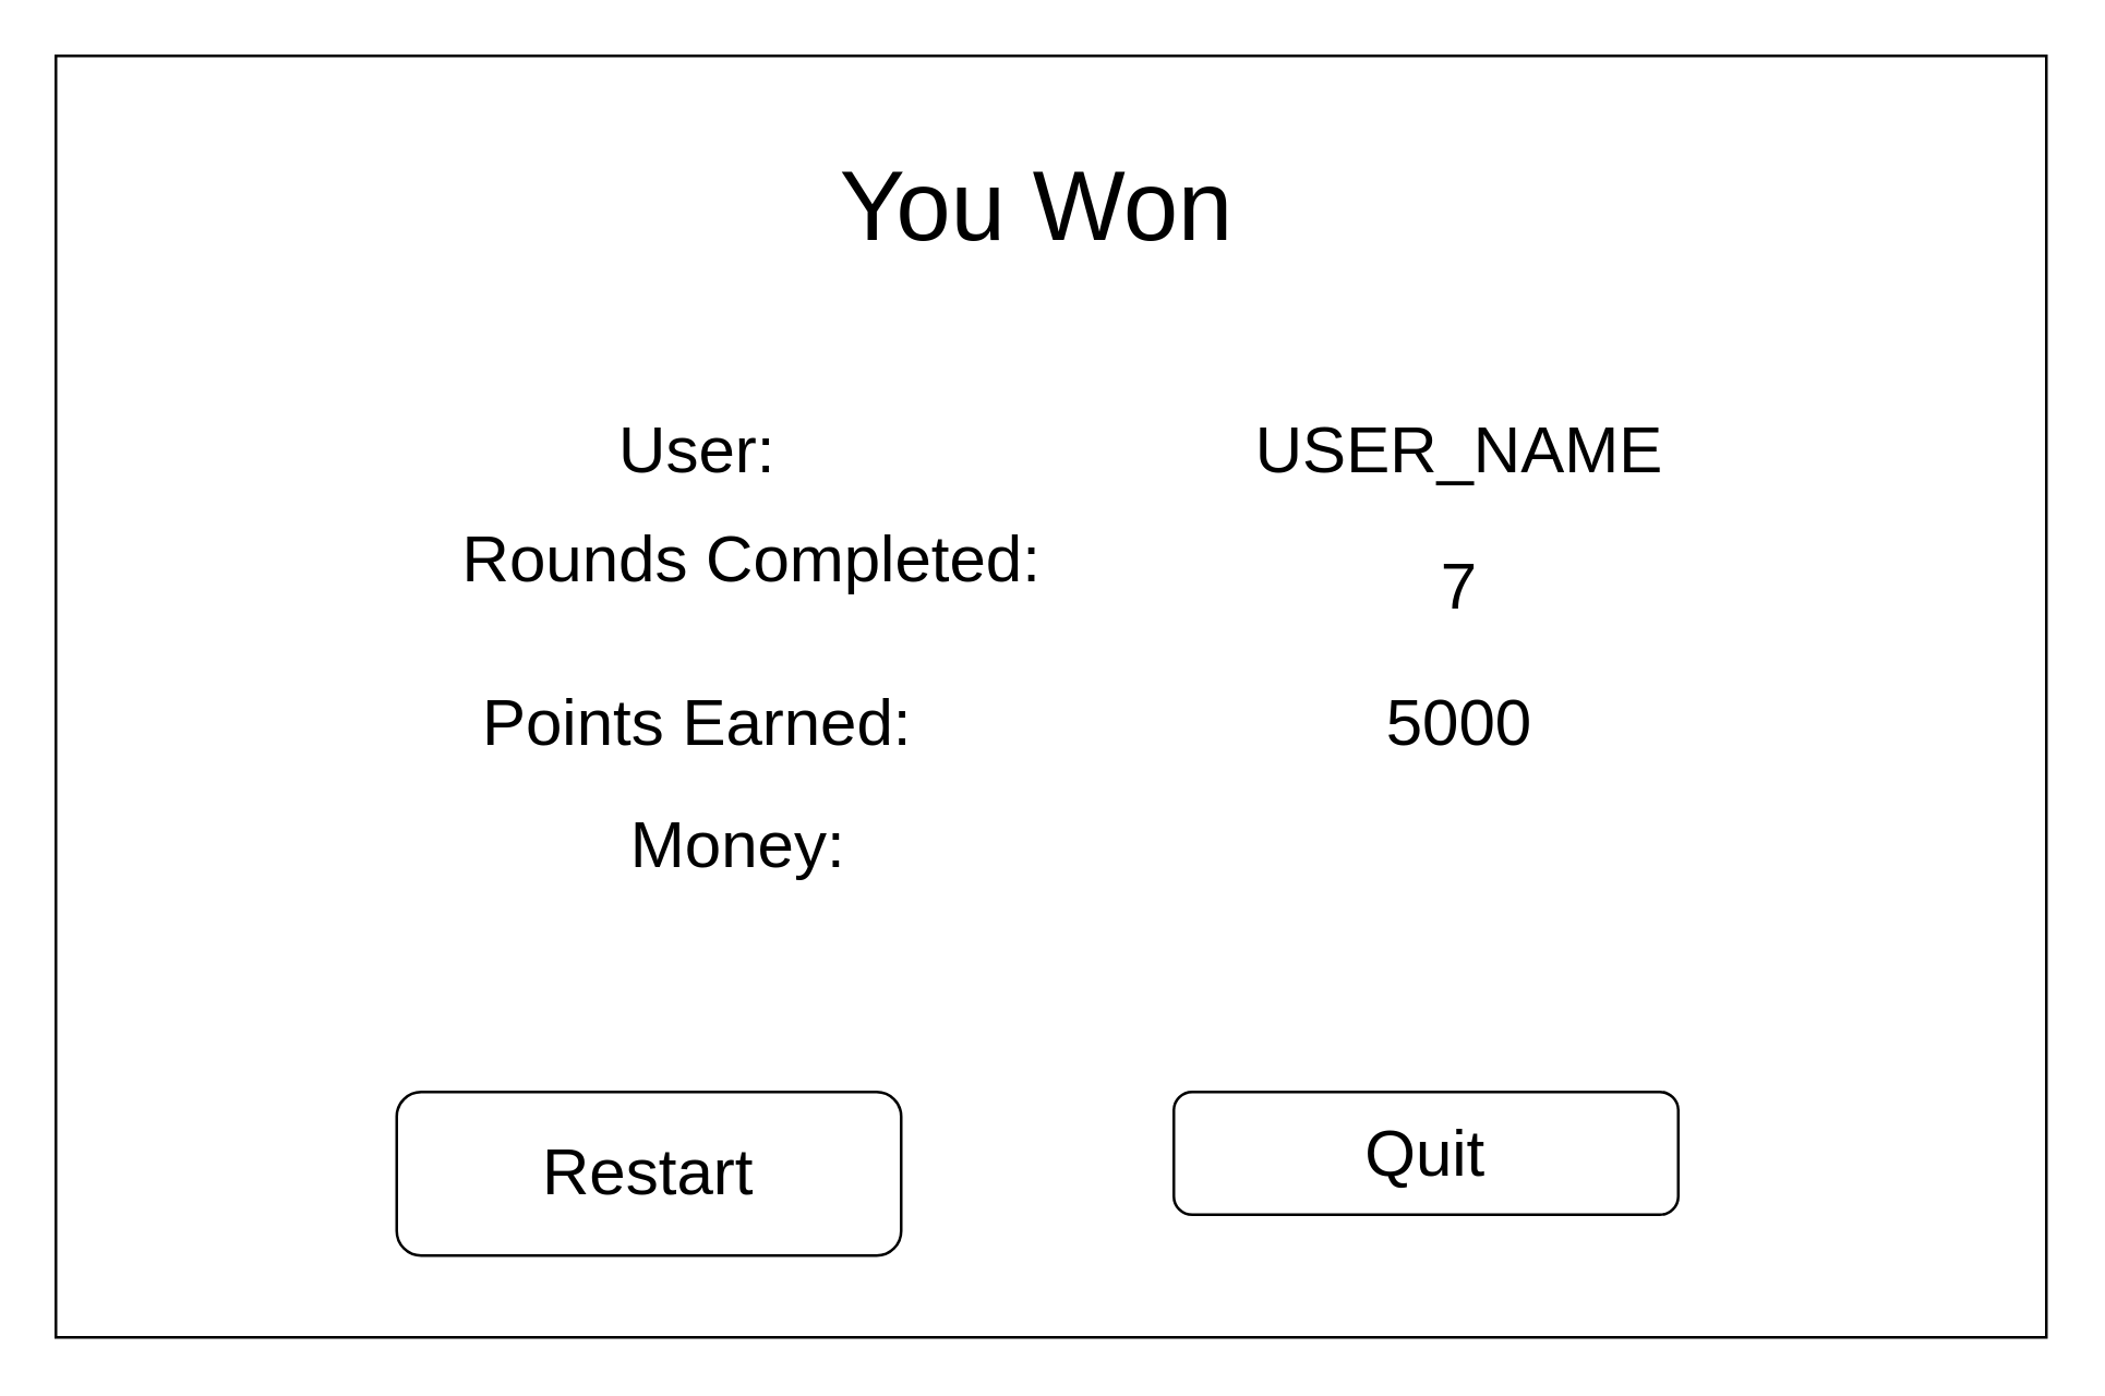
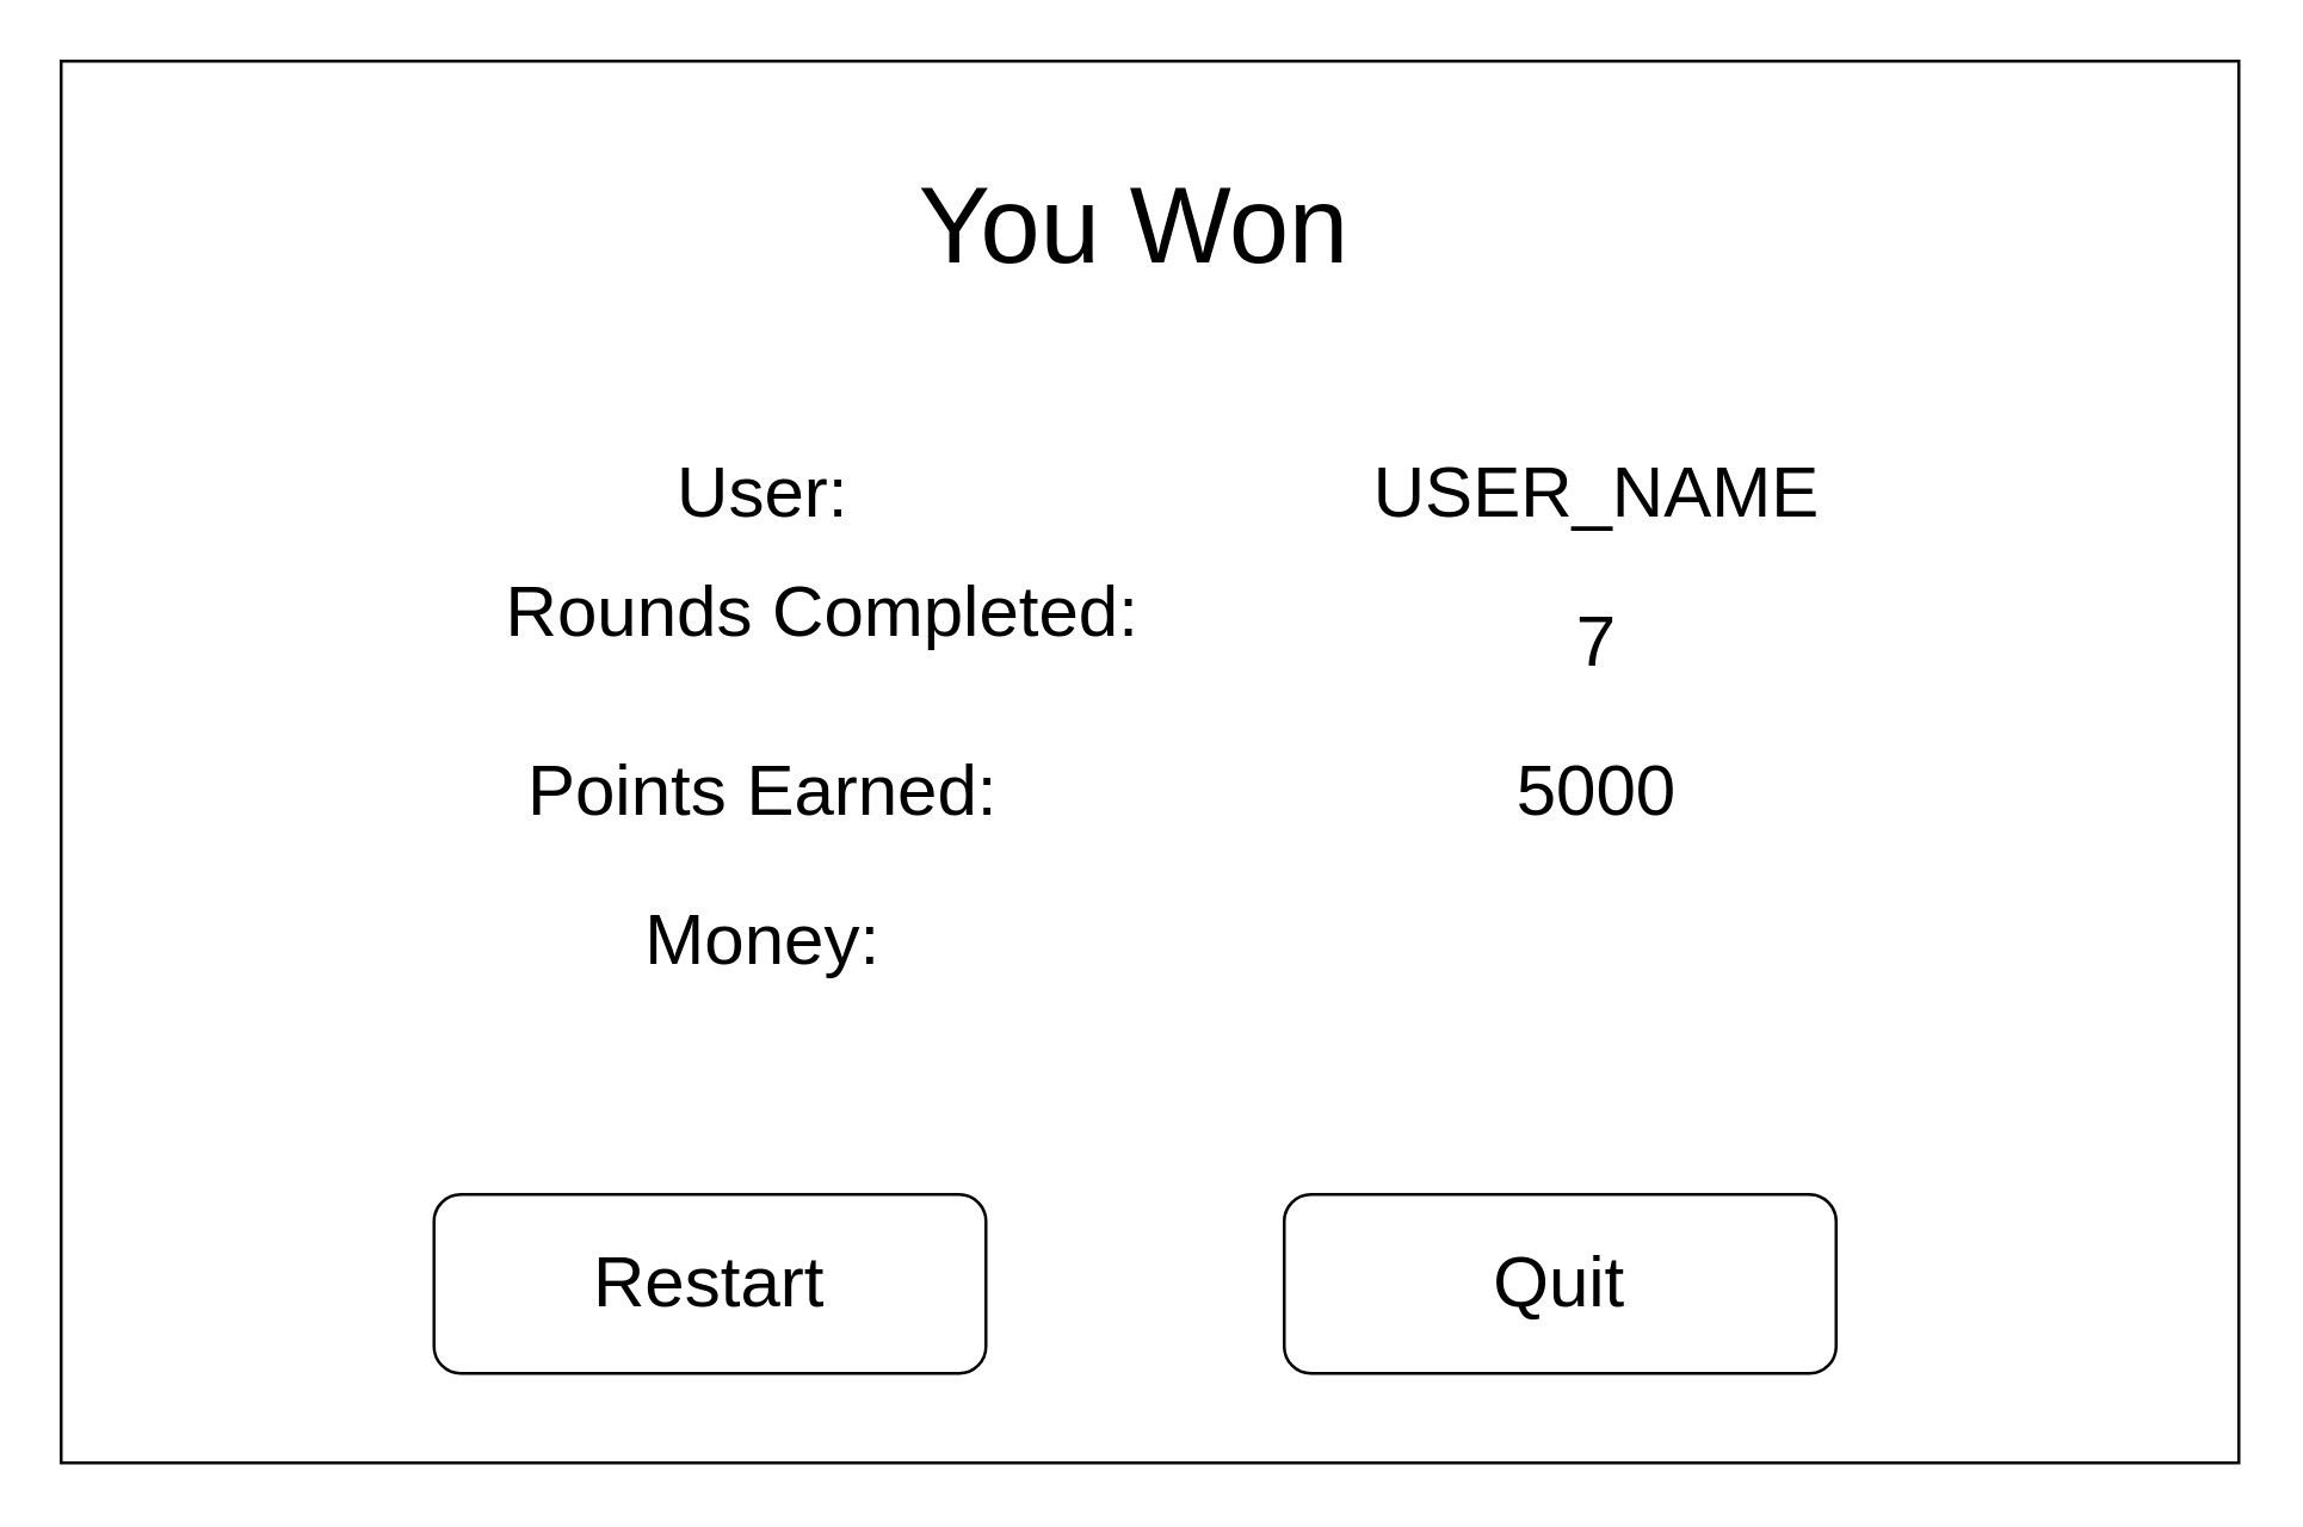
- <mxCell id="5" value="&lt;font style=&quot;font-size: 24px;&quot;&gt;&lt;font&gt;Money:&lt;br&gt;&lt;/font&gt;&lt;/font&gt;" style="text;html=1;align=center;verticalAlign=middle;whiteSpace=wrap;rounded=0;" vertex="1" parent="1"><mxGeometry x="162.5" y="295" width="215" height="30" as="geometry" /></mxCell>
+ <mxCell id="5" value="&lt;font style=&quot;font-size: 24px;&quot;&gt;&lt;font&gt;Money:&lt;br&gt;&lt;/font&gt;&lt;/font&gt;" style="text;html=1;align=center;verticalAlign=middle;whiteSpace=wrap;rounded=0;" vertex="1" parent="1"><mxGeometry x="147.5" y="300" width="215" height="30" as="geometry" /></mxCell>
- <mxCell id="7" value="&lt;font style=&quot;font-size: 24px;&quot;&gt;Quit&lt;/font&gt;" style="rounded=1;whiteSpace=wrap;html=1;" vertex="1" parent="1"><mxGeometry x="430" y="400" width="185" height="45" as="geometry" /></mxCell>
+ <mxCell id="7" value="&lt;font style=&quot;font-size: 24px;&quot;&gt;Quit&lt;/font&gt;" style="rounded=1;whiteSpace=wrap;html=1;" vertex="1" parent="1"><mxGeometry x="430" y="400" width="185" height="60" as="geometry" /></mxCell>
